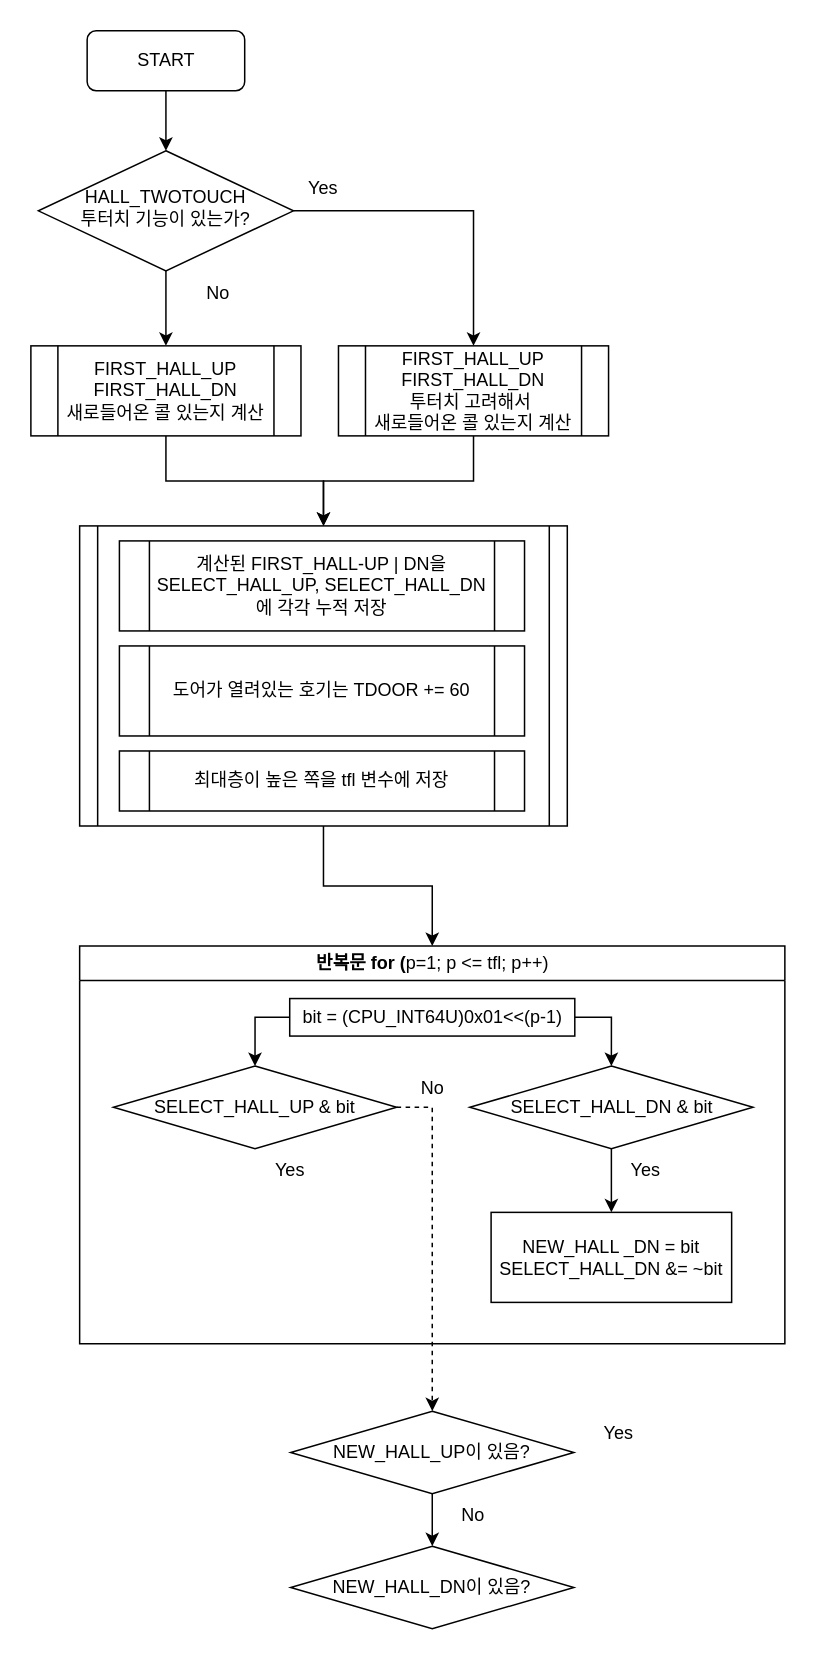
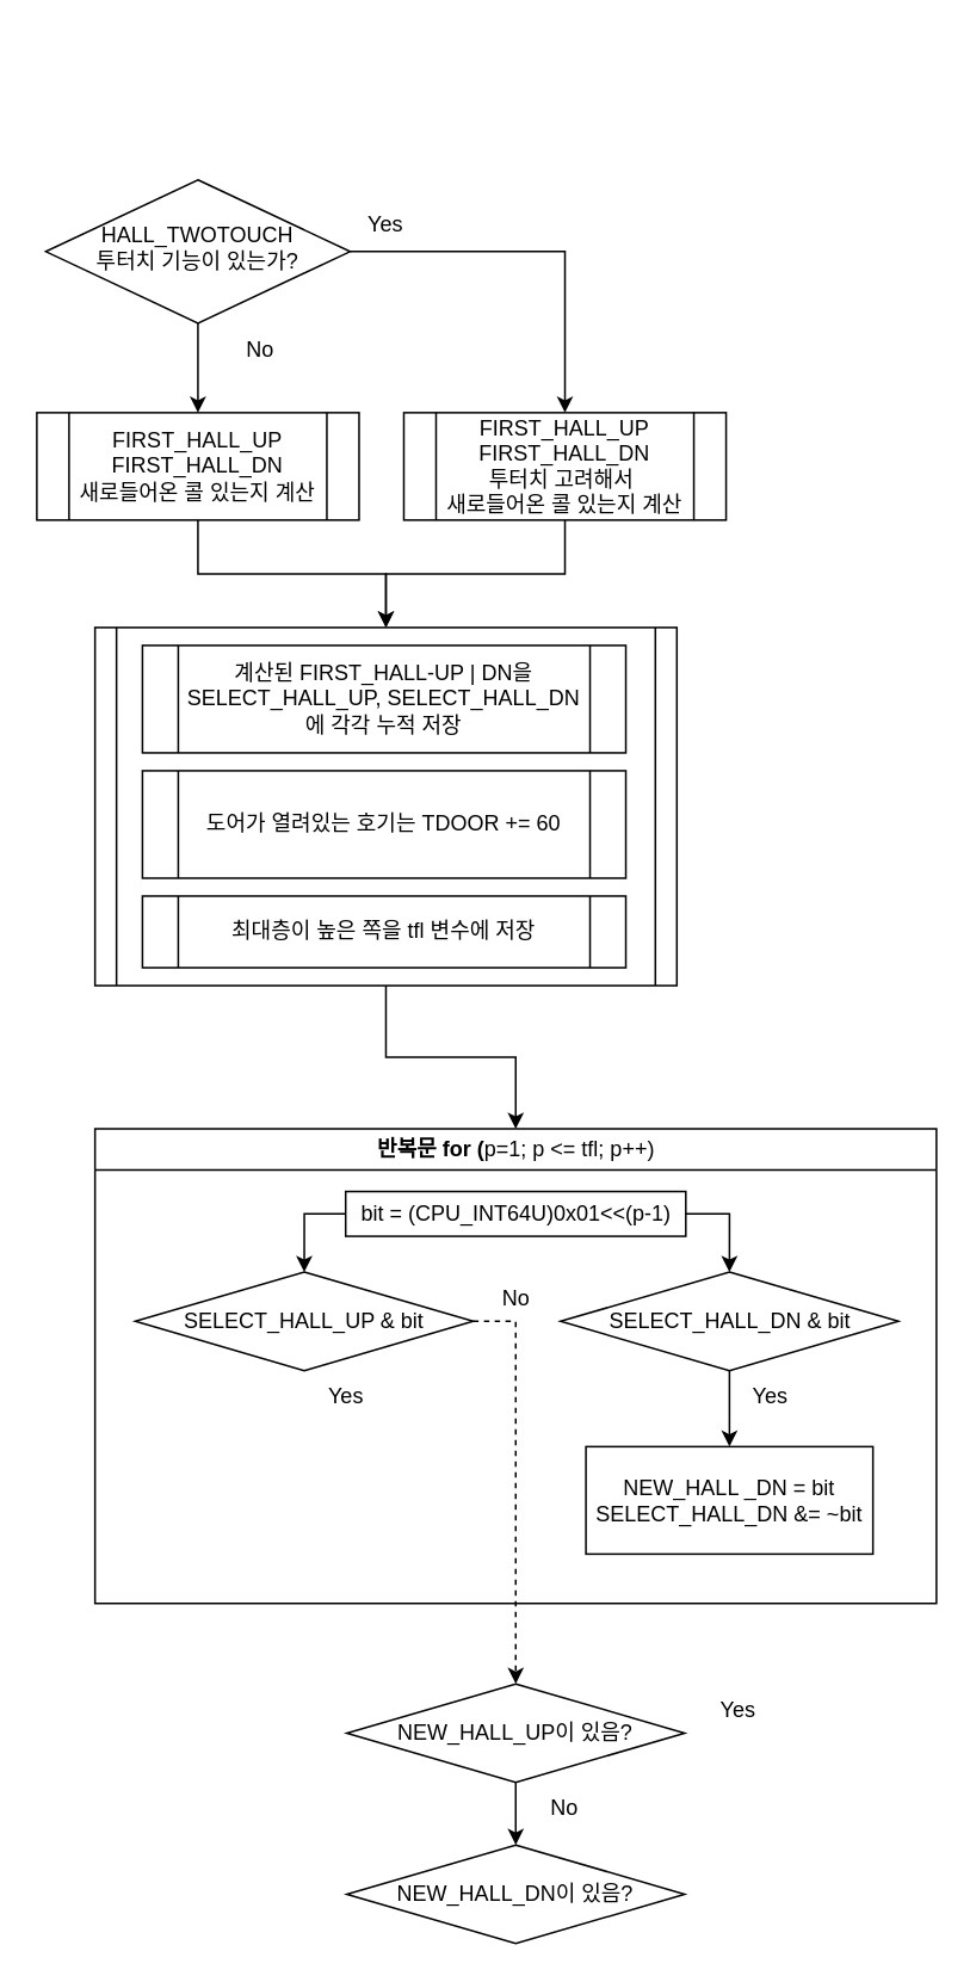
- <mxCell id="6" value="START" style="rounded=1;whiteSpace=wrap;html=1;" vertex="1" parent="1"><mxGeometry x="57.5" y="20" width="105" height="40" as="geometry" /></mxCell>
- <mxCell id="7" value="" style="endArrow=classic;html=1;rounded=0;exitX=0.5;exitY=1;exitDx=0;exitDy=0;entryX=0.5;entryY=0;entryDx=0;entryDy=0;" edge="1" parent="1" source="6" target="3"><mxGeometry width="50" height="50" relative="1" as="geometry"><mxPoint x="385" y="440" as="sourcePoint" /><mxPoint x="435" y="390" as="targetPoint" /></mxGeometry></mxCell>
